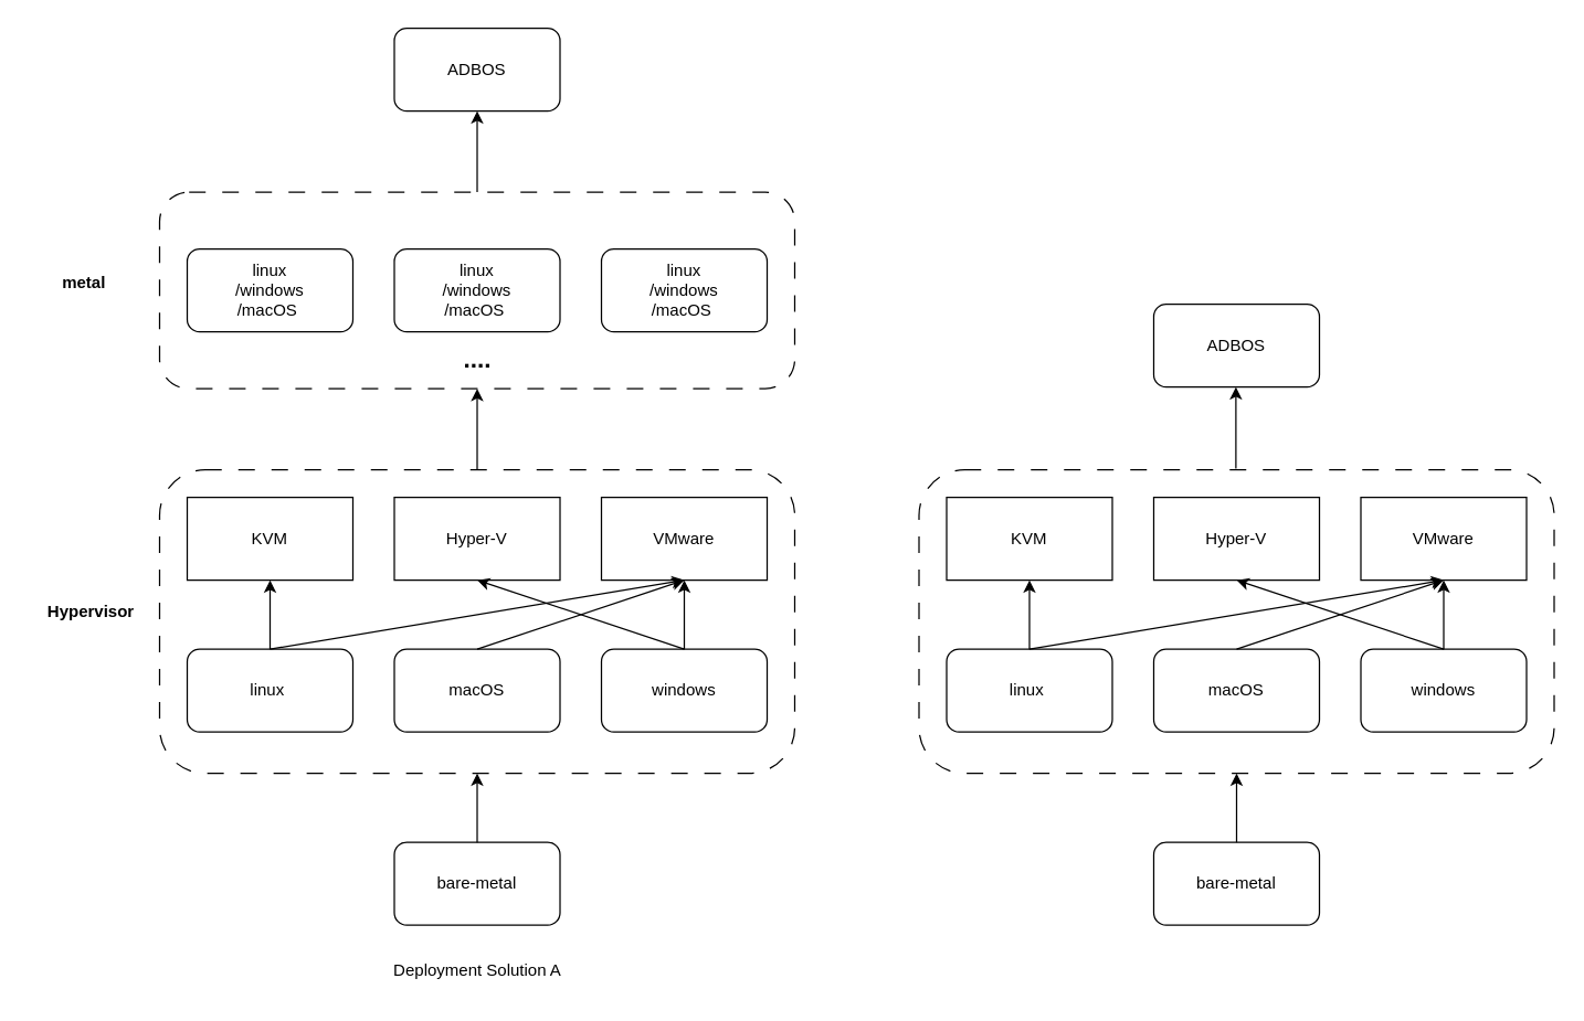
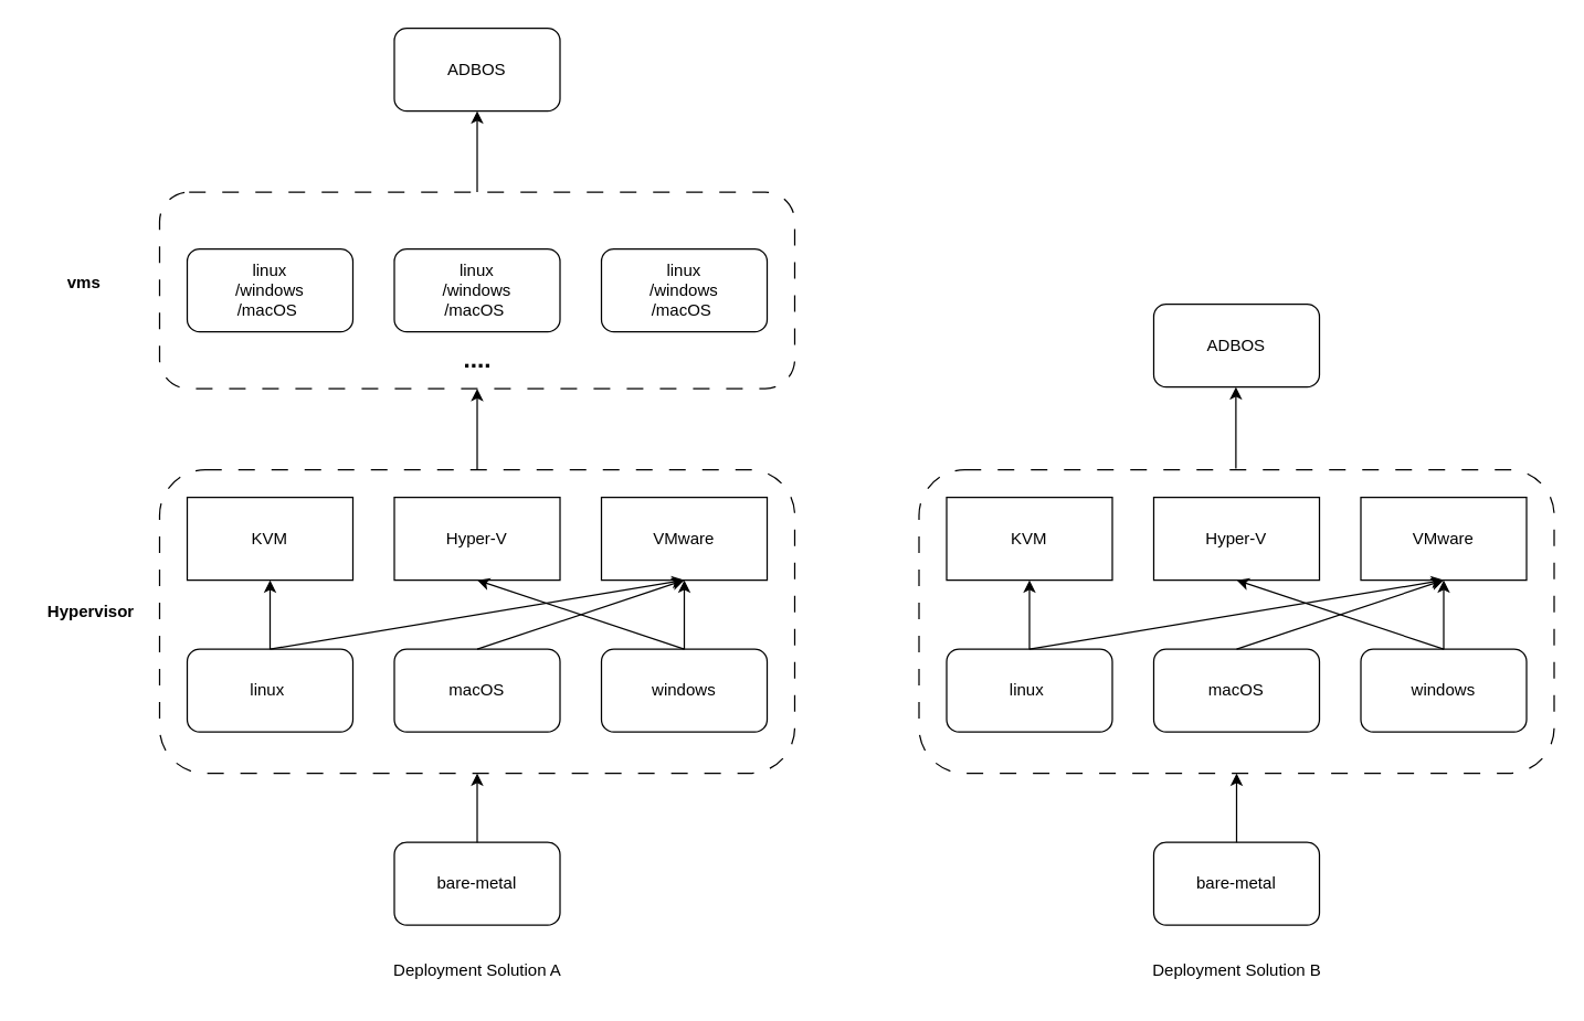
- <mxCell id="41" value="&lt;b&gt;metal&lt;/b&gt;" style="text;html=1;align=center;verticalAlign=middle;resizable=0;points=[];autosize=1;strokeColor=none;fillColor=none;" vertex="1" parent="1"><mxGeometry x="35" y="190" width="50" height="30" as="geometry" /></mxCell>
+ <mxCell id="41" value="&lt;b&gt;vms&lt;/b&gt;" style="text;html=1;align=center;verticalAlign=middle;resizable=0;points=[];autosize=1;strokeColor=none;fillColor=none;" vertex="1" parent="1"><mxGeometry x="35" y="190" width="50" height="30" as="geometry" /></mxCell>
+ <mxCell id="43" value="Deployment Solution B" style="text;html=1;align=center;verticalAlign=middle;resizable=0;points=[];autosize=1;strokeColor=none;fillColor=none;" vertex="1" parent="1"><mxGeometry x="820" y="688" width="150" height="30" as="geometry" /></mxCell>
